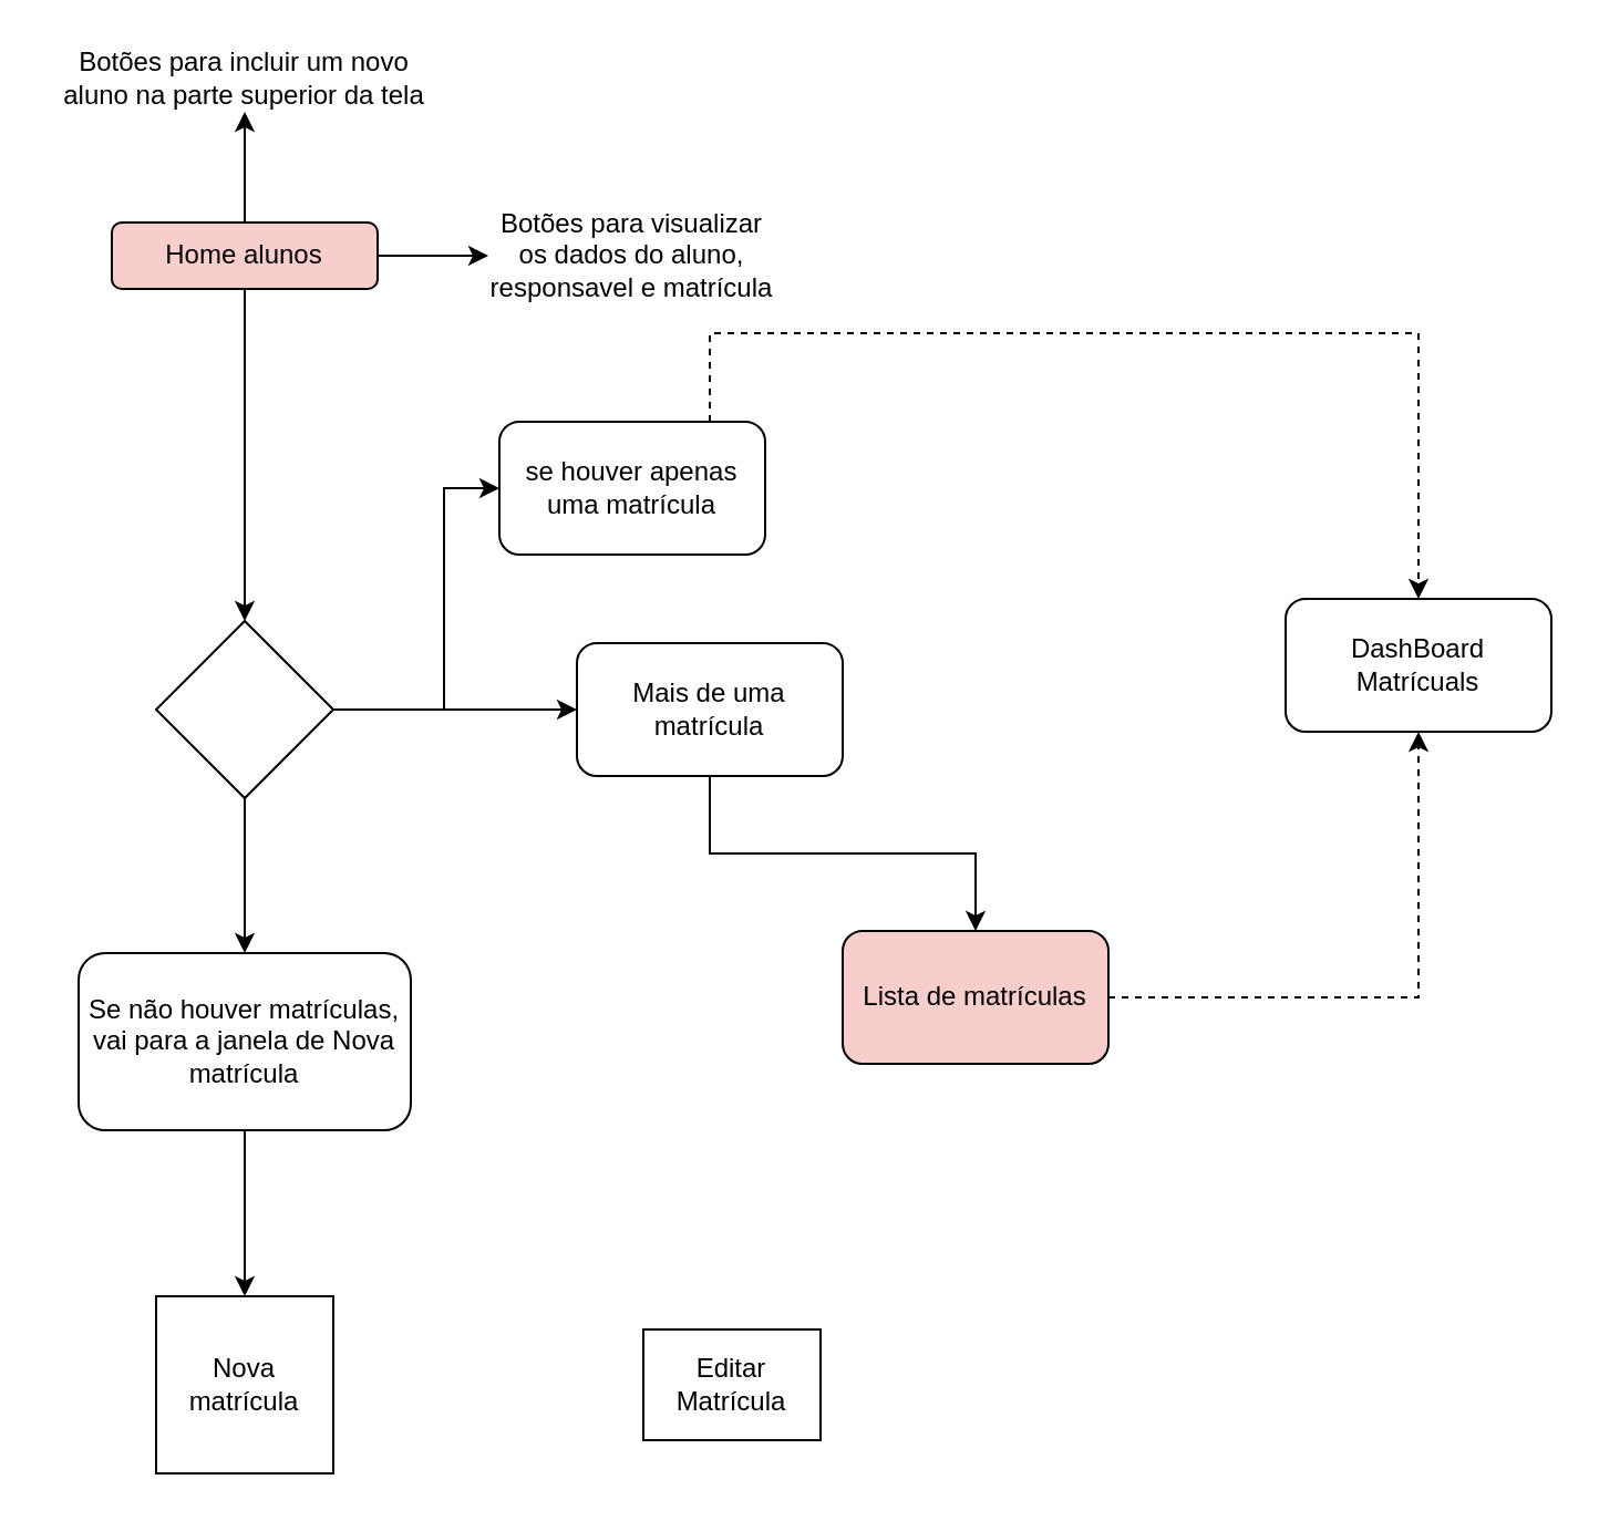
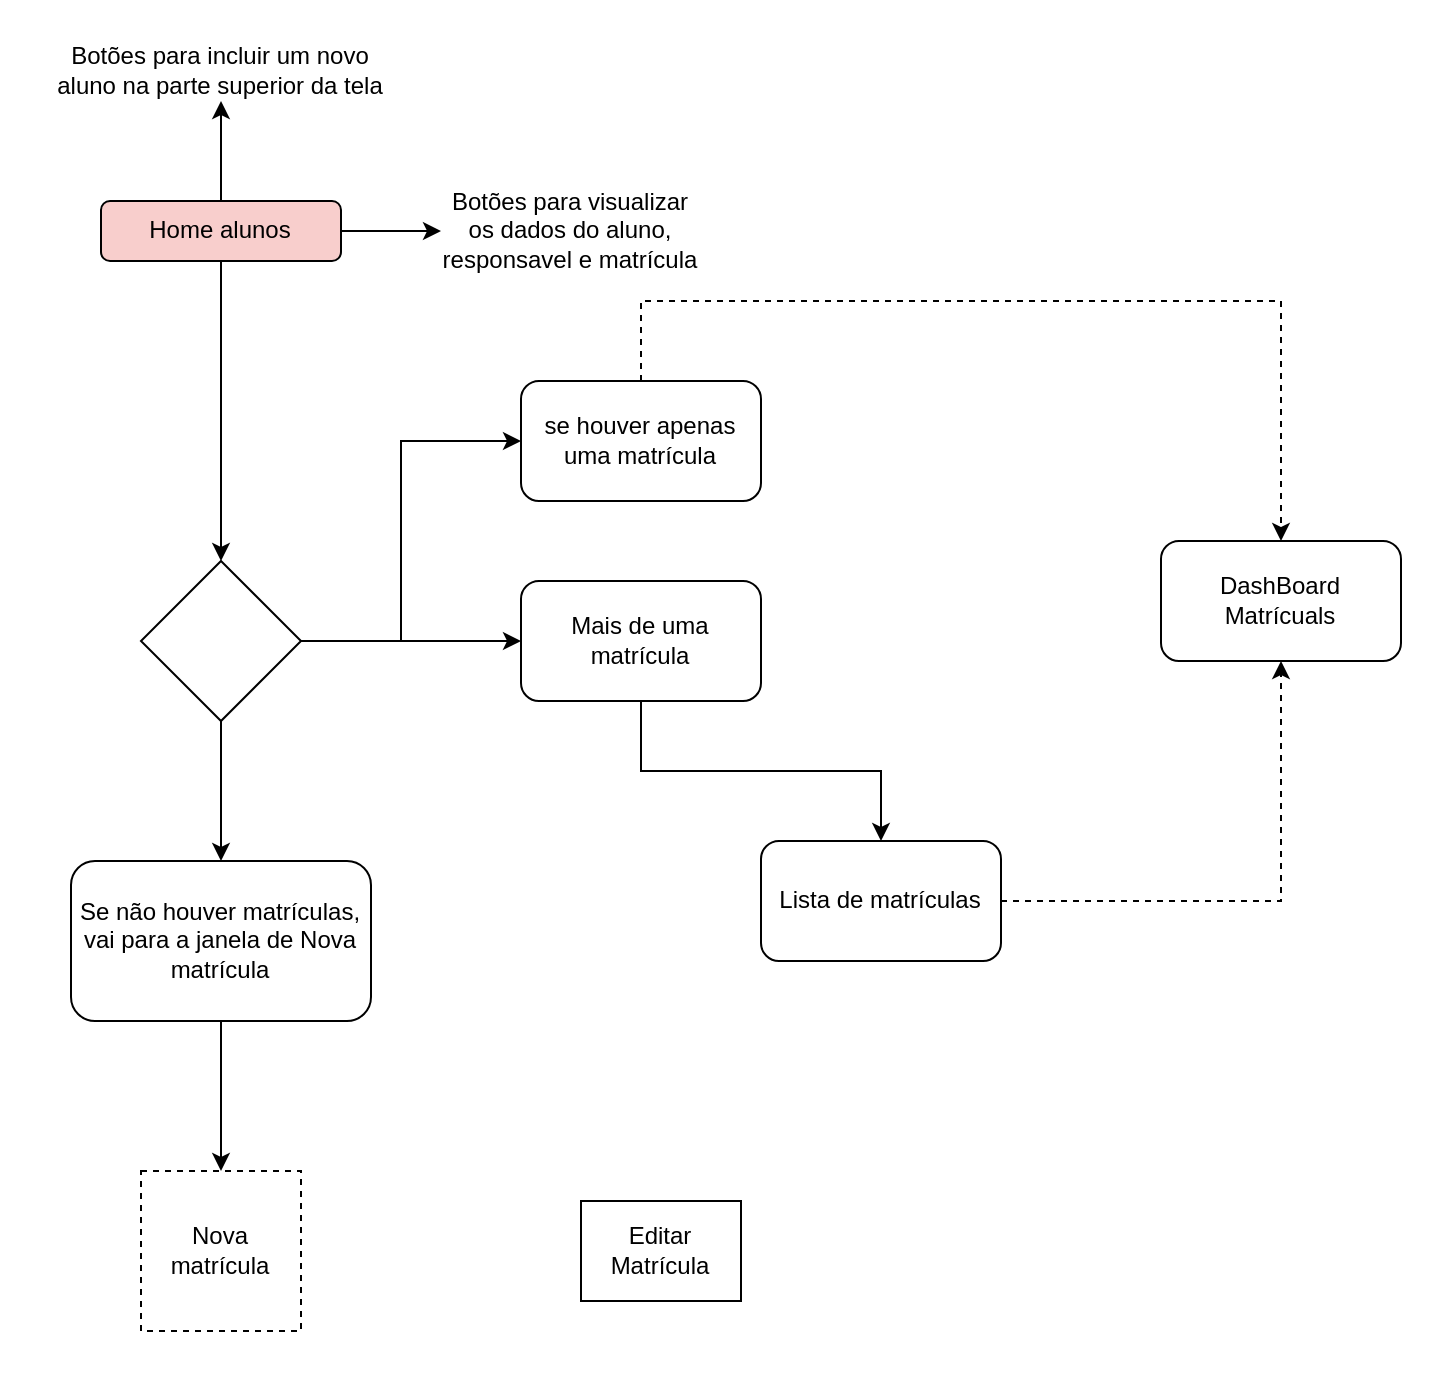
- <mxCell id="18" value="se houver apenas uma matrícula" style="rounded=1;whiteSpace=wrap;html=1;" vertex="1" parent="1"><mxGeometry x="225" y="190" width="120" height="60" as="geometry" /></mxCell>
+ <mxCell id="18" value="se houver apenas uma matrícula" style="rounded=1;whiteSpace=wrap;html=1;" vertex="1" parent="1"><mxGeometry x="260" y="190" width="120" height="60" as="geometry" /></mxCell>
- <mxCell id="22" value="Lista de matrículas" style="rounded=1;whiteSpace=wrap;html=1;fillColor=#f8cecc;" vertex="1" parent="1"><mxGeometry x="380" y="420" width="120" height="60" as="geometry" /></mxCell>
+ <mxCell id="22" value="Lista de matrículas" style="rounded=1;whiteSpace=wrap;html=1;" vertex="1" parent="1"><mxGeometry x="380" y="420" width="120" height="60" as="geometry" /></mxCell>
- <mxCell id="14" value="Nova matrícula" style="whiteSpace=wrap;html=1;aspect=fixed;" vertex="1" parent="1"><mxGeometry x="70" y="585" width="80" height="80" as="geometry" /></mxCell>
+ <mxCell id="14" value="Nova matrícula" style="whiteSpace=wrap;html=1;aspect=fixed;dashed=1;" vertex="1" parent="1"><mxGeometry x="70" y="585" width="80" height="80" as="geometry" /></mxCell>
